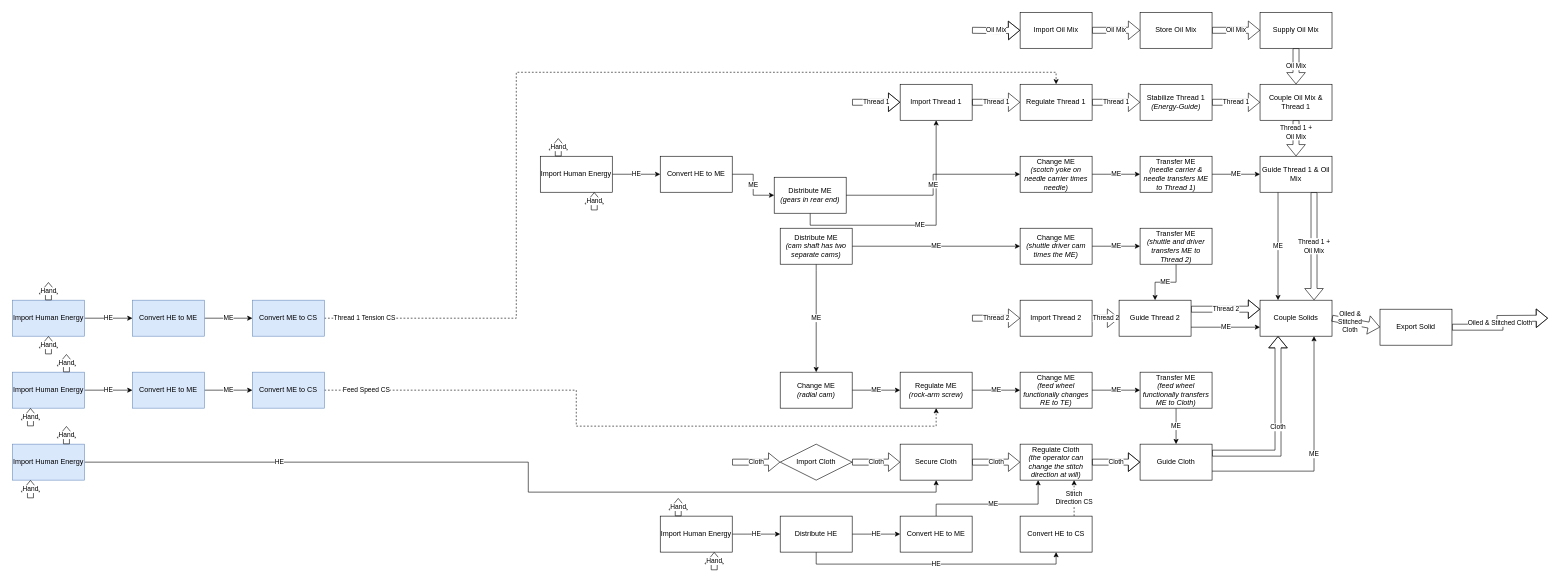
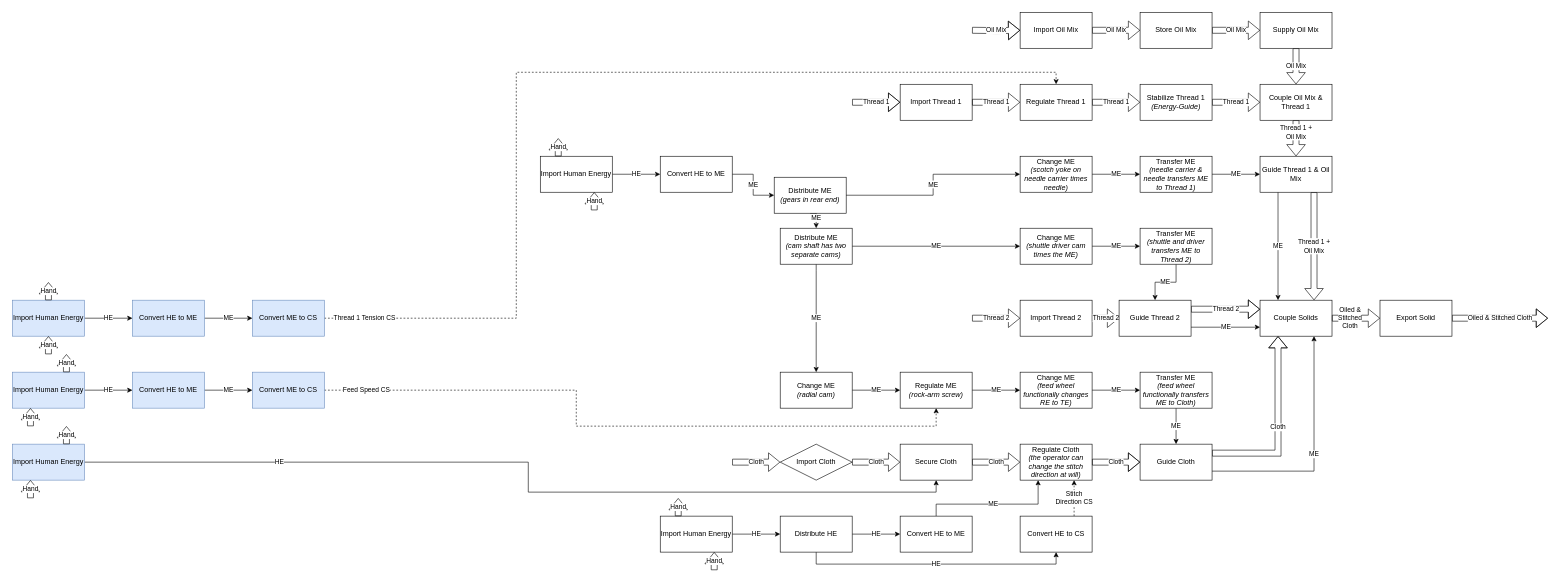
- <mxCell id="8" value="ME" style="edgeStyle=orthogonalEdgeStyle;rounded=0;orthogonalLoop=1;jettySize=auto;html=1;exitX=0.5;exitY=1;exitDx=0;exitDy=0;" parent="1" source="9" target="15" edge="1"><mxGeometry relative="1" as="geometry" /></mxCell>
+ <mxCell id="8" value="ME" style="edgeStyle=orthogonalEdgeStyle;rounded=0;orthogonalLoop=1;jettySize=auto;html=1;exitX=0.5;exitY=1;exitDx=0;exitDy=0;entryX=0.5;entryY=0;entryDx=0;entryDy=0;" parent="1" source="9" target="32" edge="1"><mxGeometry relative="1" as="geometry" /></mxCell>
- <mxCell id="74" value="Export Solid" style="rounded=0;whiteSpace=wrap;html=1;" parent="1" vertex="1"><mxGeometry x="2300" y="515" width="120" height="60" as="geometry" /></mxCell>
+ <mxCell id="74" value="Export Solid" style="rounded=0;whiteSpace=wrap;html=1;" parent="1" vertex="1"><mxGeometry x="2300" y="500" width="120" height="60" as="geometry" /></mxCell>
